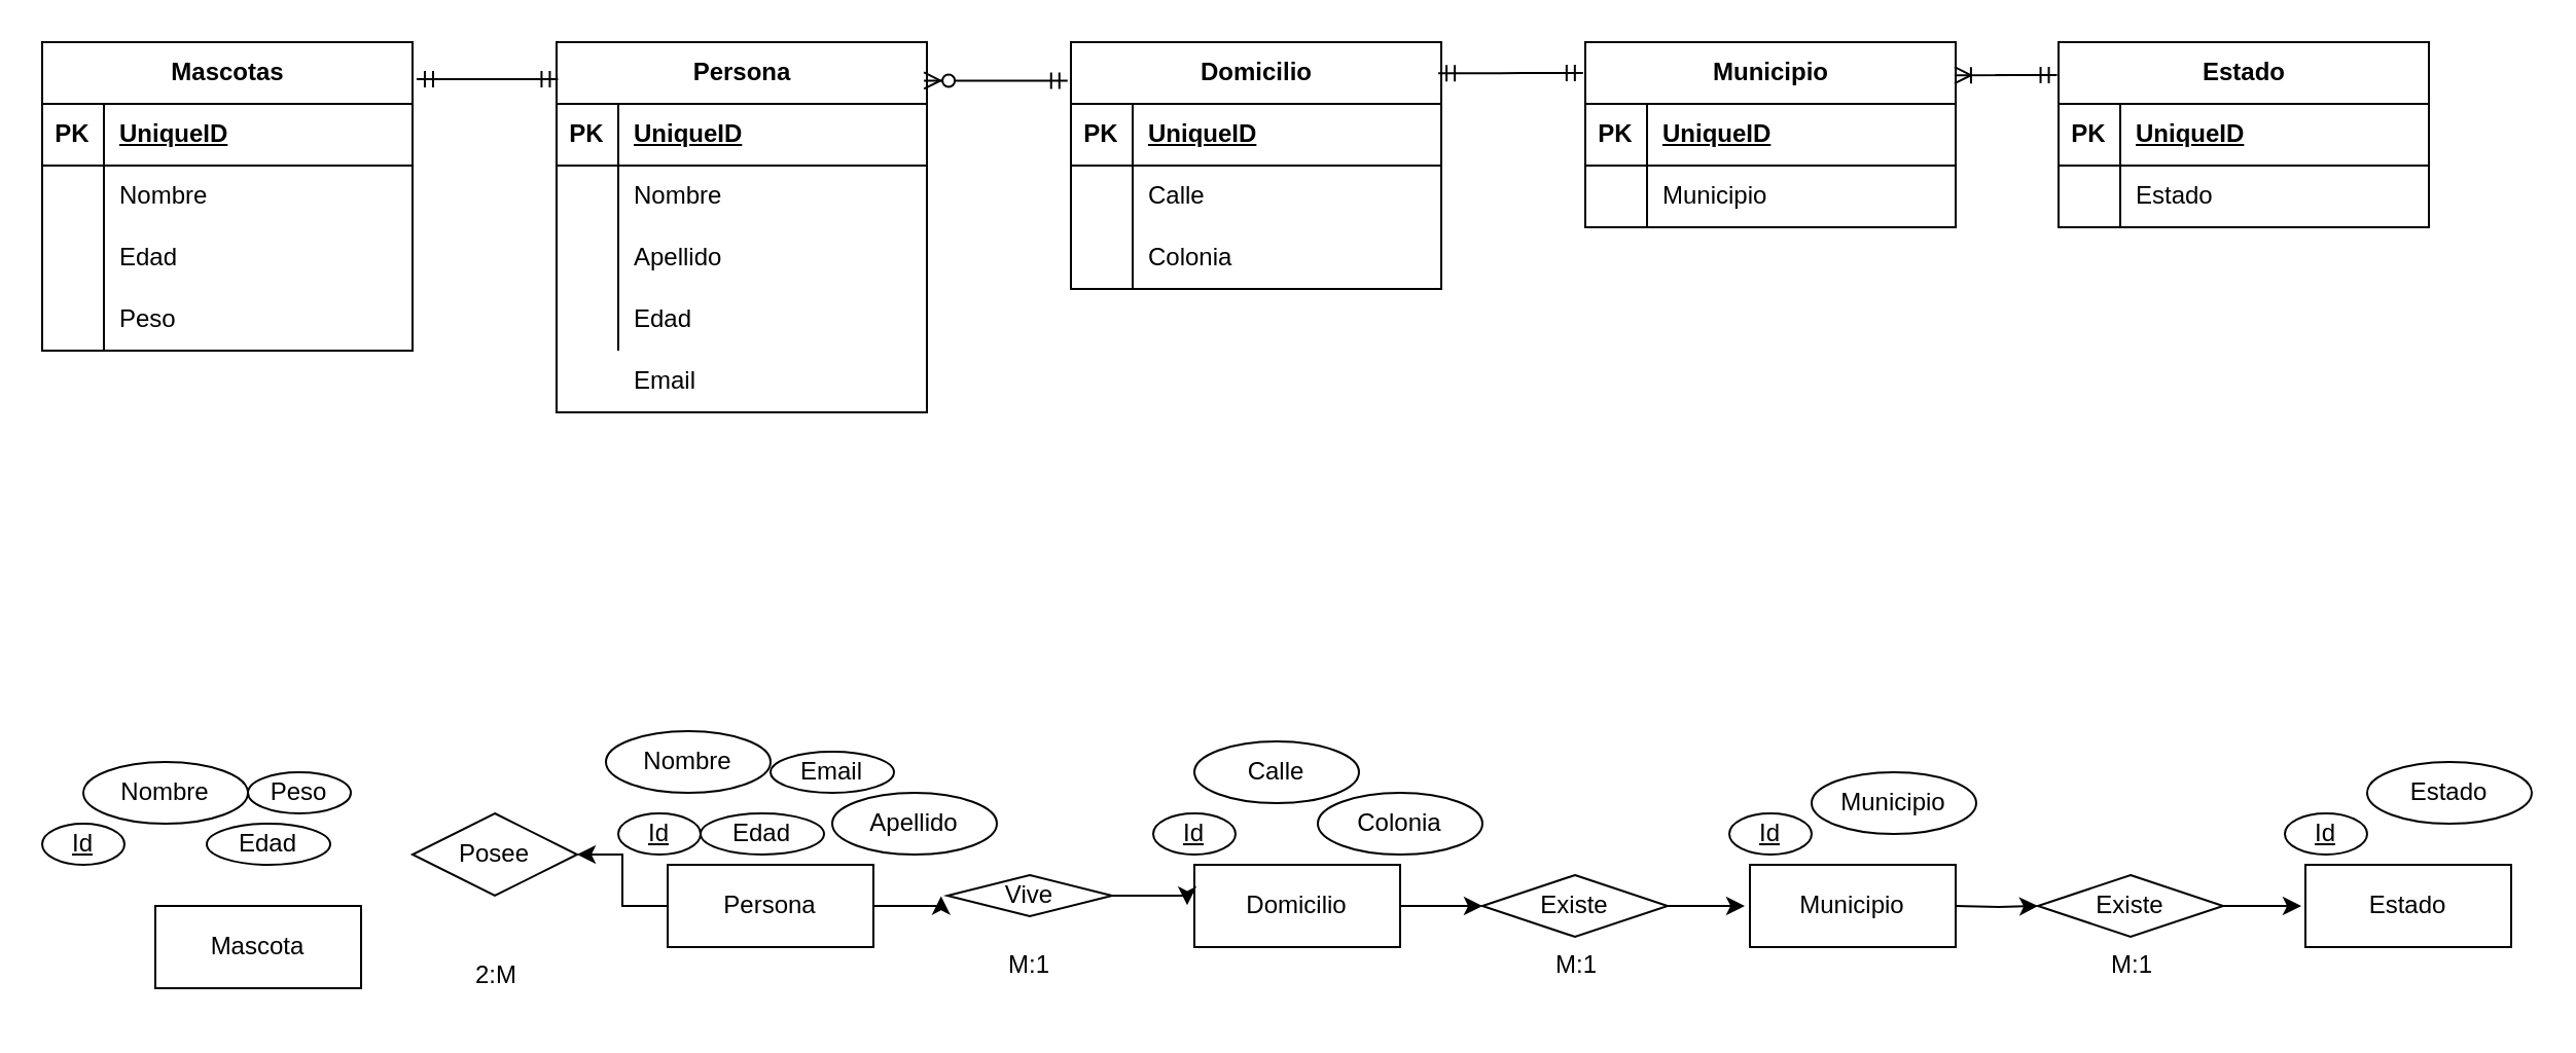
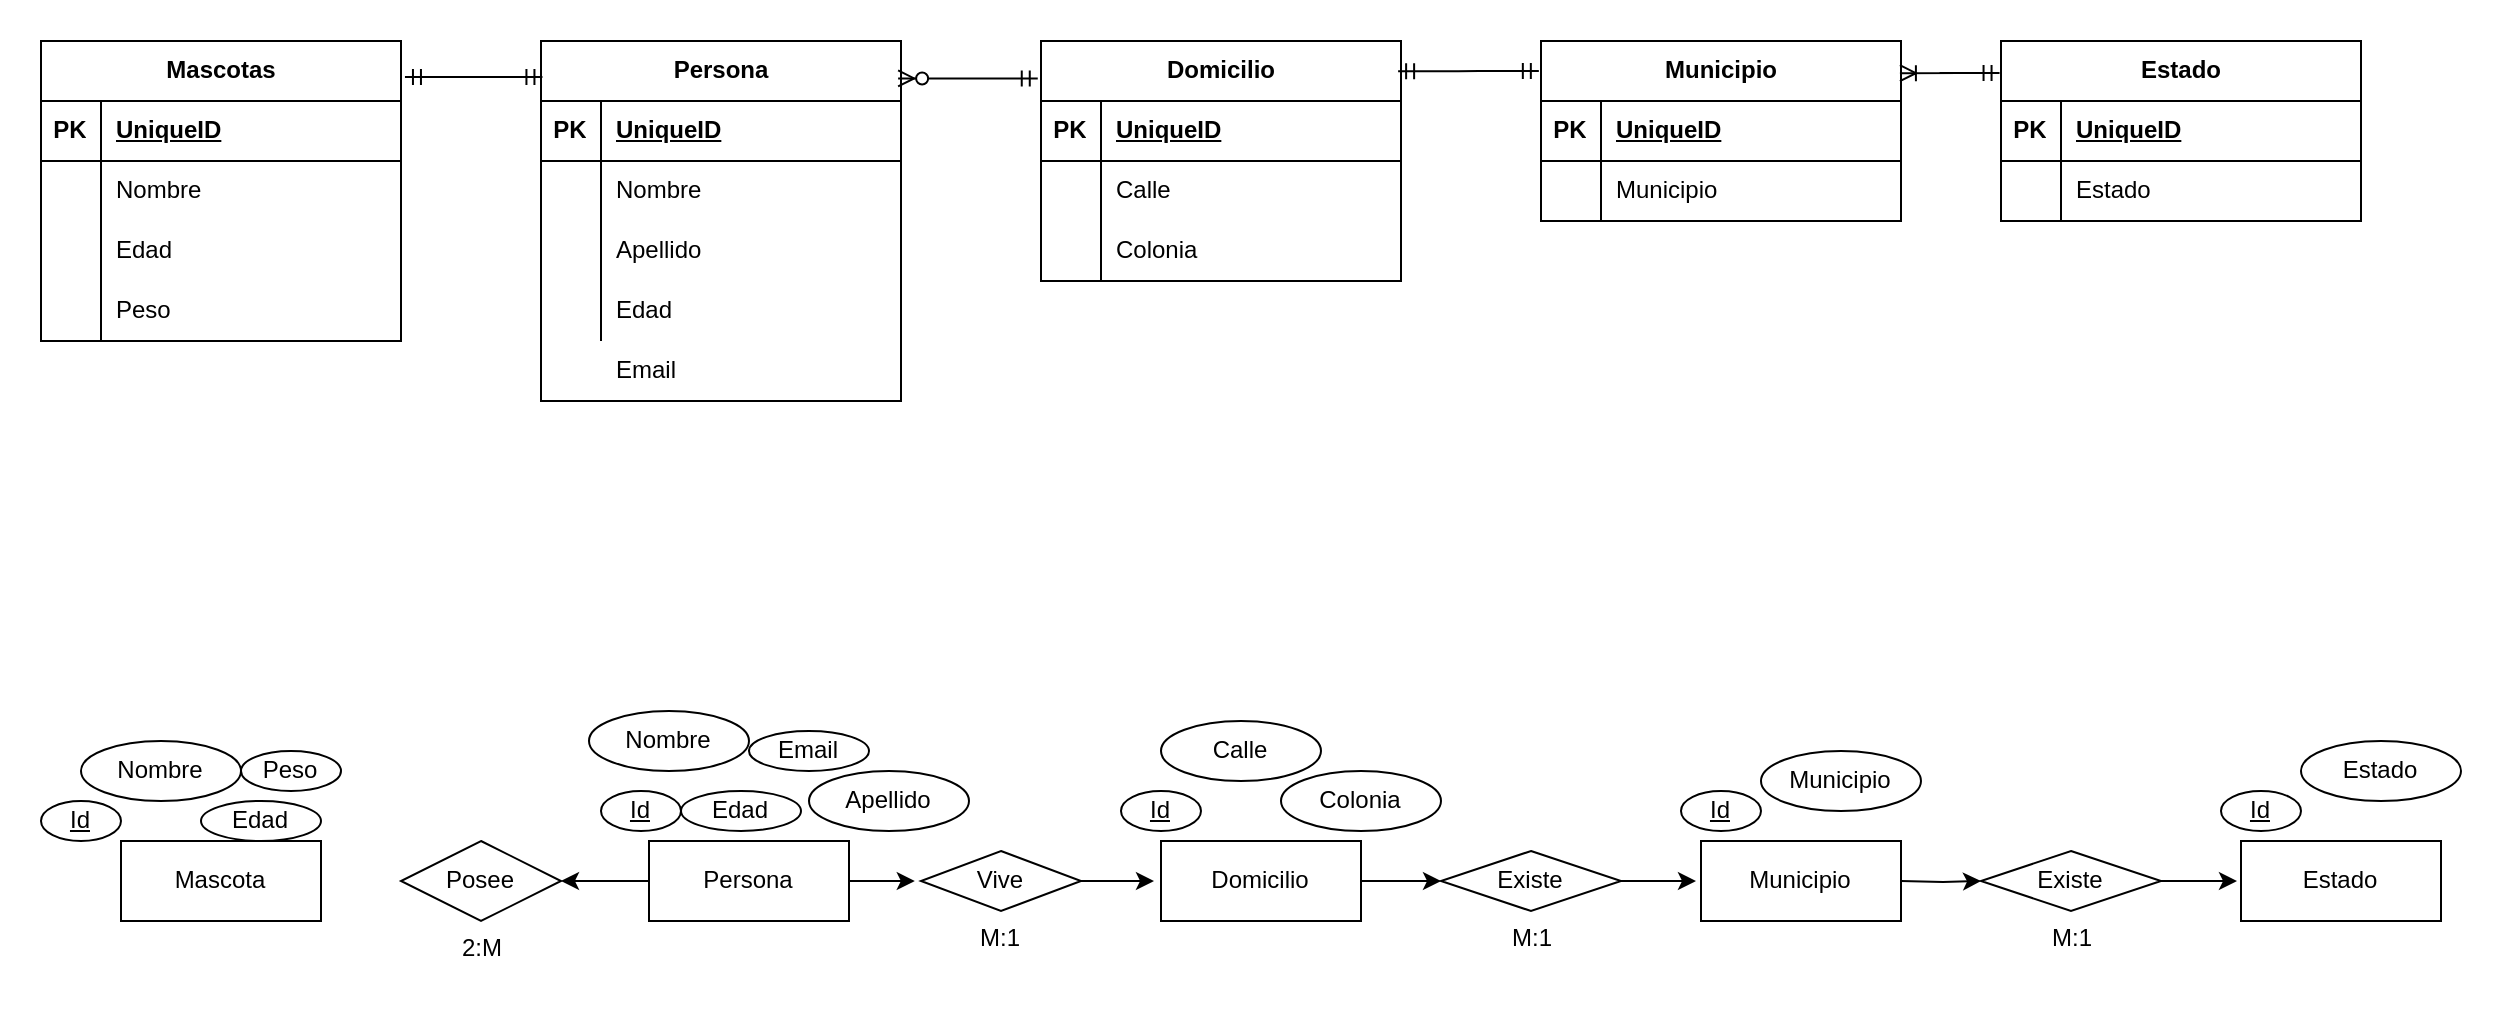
- <mxCell id="69" value="Posee" style="shape=rhombus;perimeter=rhombusPerimeter;whiteSpace=wrap;html=1;align=center;" vertex="1" parent="1"><mxGeometry x="200" y="395" width="80" height="40" as="geometry" /></mxCell>
+ <mxCell id="69" value="Posee" style="shape=rhombus;perimeter=rhombusPerimeter;whiteSpace=wrap;html=1;align=center;" vertex="1" parent="1"><mxGeometry x="200" y="420" width="80" height="40" as="geometry" /></mxCell>
- <mxCell id="76" value="Vive" style="shape=rhombus;perimeter=rhombusPerimeter;whiteSpace=wrap;html=1;align=center;" vertex="1" parent="1"><mxGeometry x="460" y="425" width="80" height="20" as="geometry" /></mxCell>
+ <mxCell id="76" value="Vive" style="shape=rhombus;perimeter=rhombusPerimeter;whiteSpace=wrap;html=1;align=center;" vertex="1" parent="1"><mxGeometry x="460" y="425" width="80" height="30" as="geometry" /></mxCell>
- <mxCell id="57" value="Mascota" style="whiteSpace=wrap;html=1;align=center;" vertex="1" parent="1"><mxGeometry x="75" y="440" width="100" height="40" as="geometry" /></mxCell>
+ <mxCell id="57" value="Mascota" style="whiteSpace=wrap;html=1;align=center;" vertex="1" parent="1"><mxGeometry x="60" y="420" width="100" height="40" as="geometry" /></mxCell>
